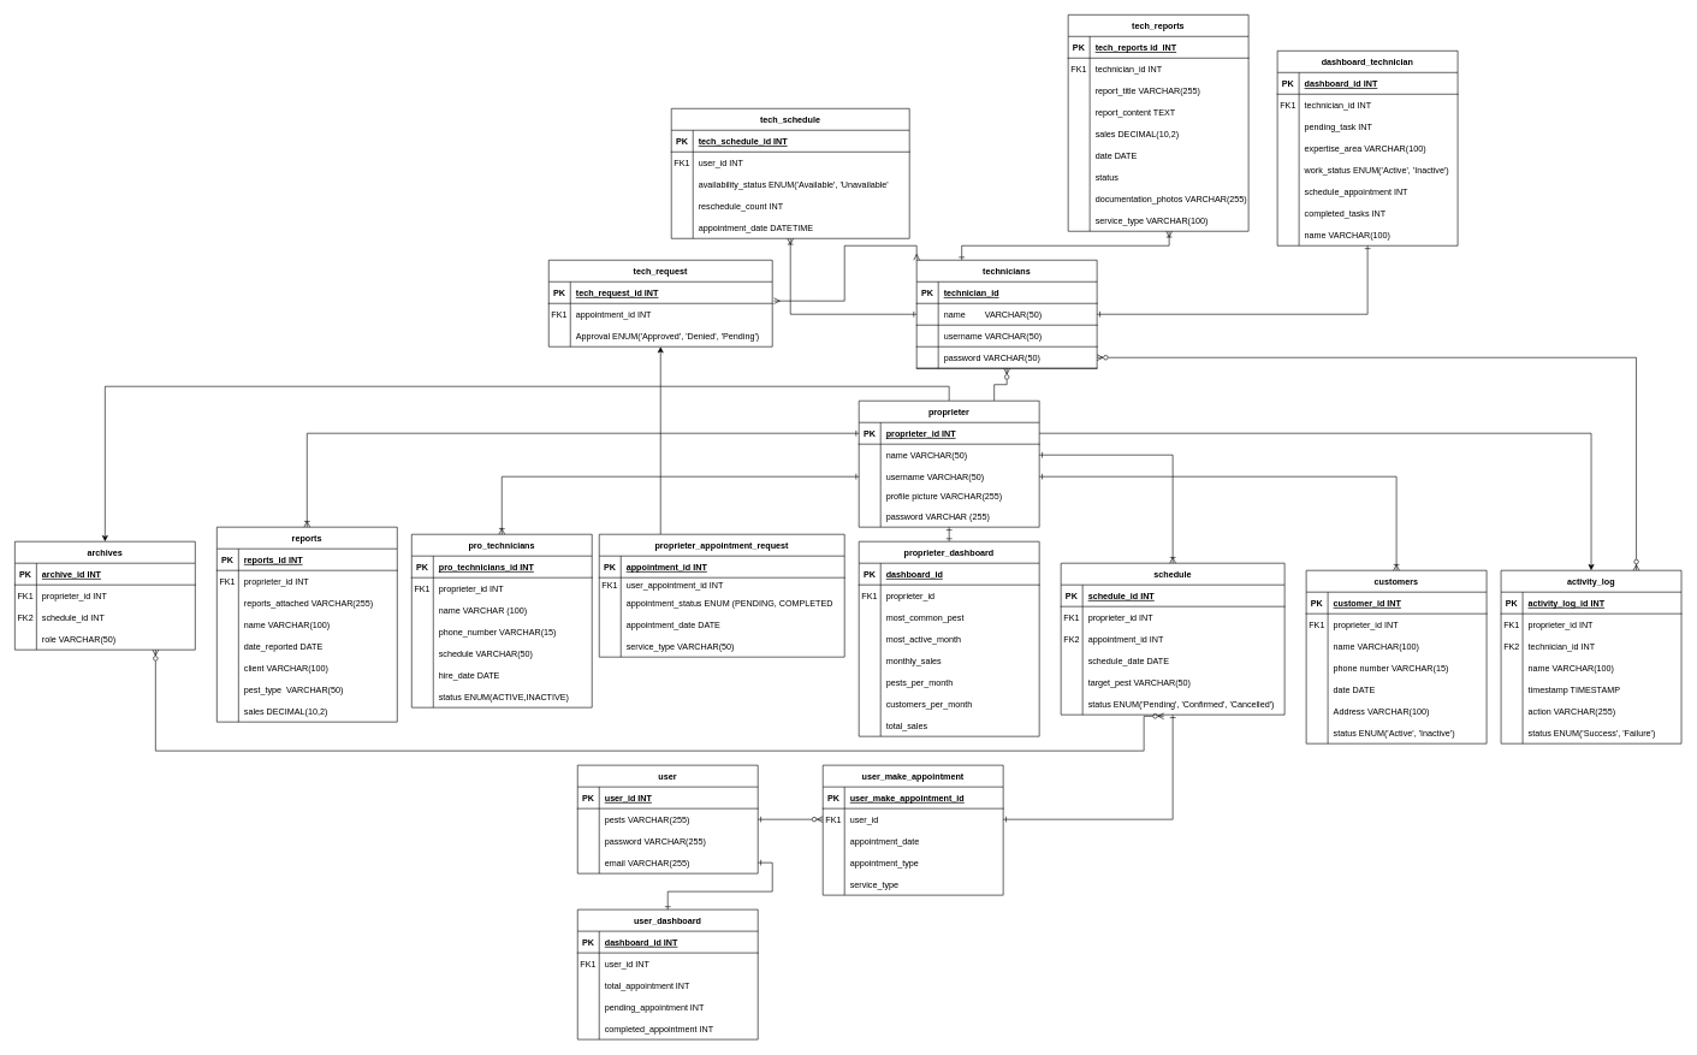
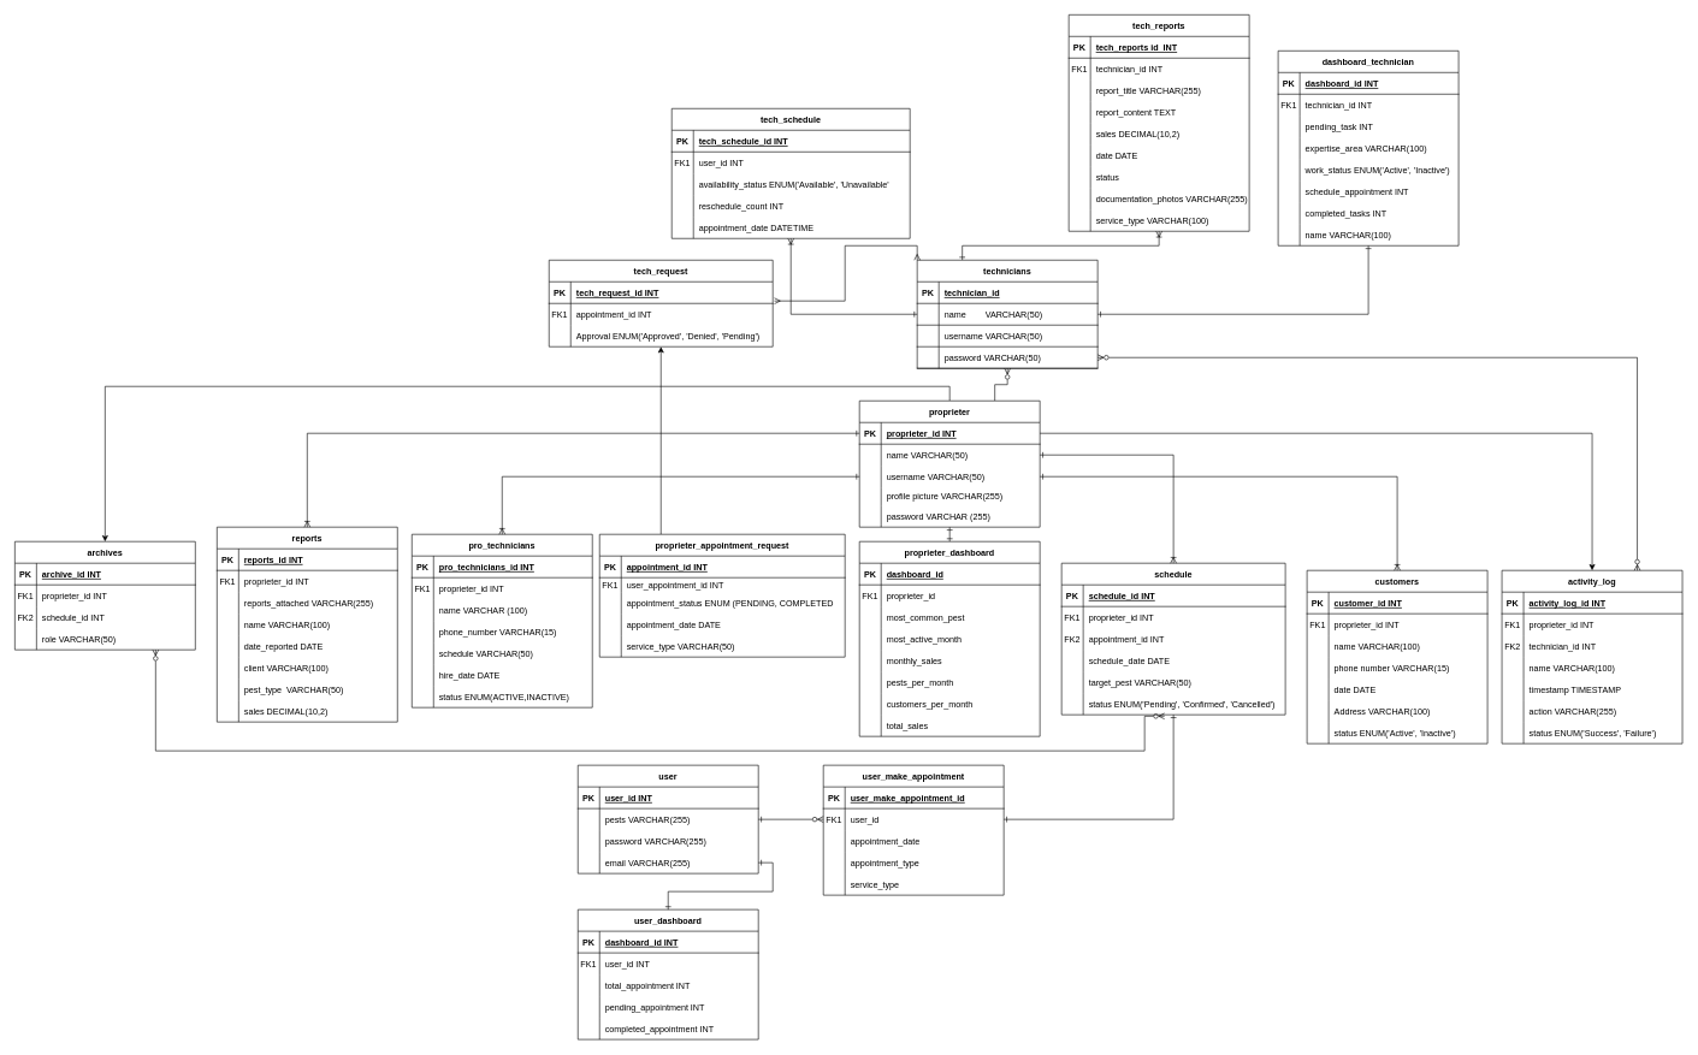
- <mxCell id="145" style="edgeStyle=orthogonalEdgeStyle;rounded=0;orthogonalLoop=1;jettySize=auto;html=1;exitX=0.25;exitY=0;exitDx=0;exitDy=0;startArrow=ERone;startFill=0;endArrow=ERoneToMany;endFill=0;" parent="1" source="146" target="202" edge="1"><mxGeometry relative="1" as="geometry" /></mxCell>
+ <mxCell id="145" style="edgeStyle=orthogonalEdgeStyle;rounded=0;orthogonalLoop=1;jettySize=auto;html=1;exitX=0.25;exitY=0;exitDx=0;exitDy=0;startArrow=ERone;startFill=0;endArrow=ERoneToMany;endFill=0;" parent="1" source="146" target="175" edge="1"><mxGeometry relative="1" as="geometry" /></mxCell>
